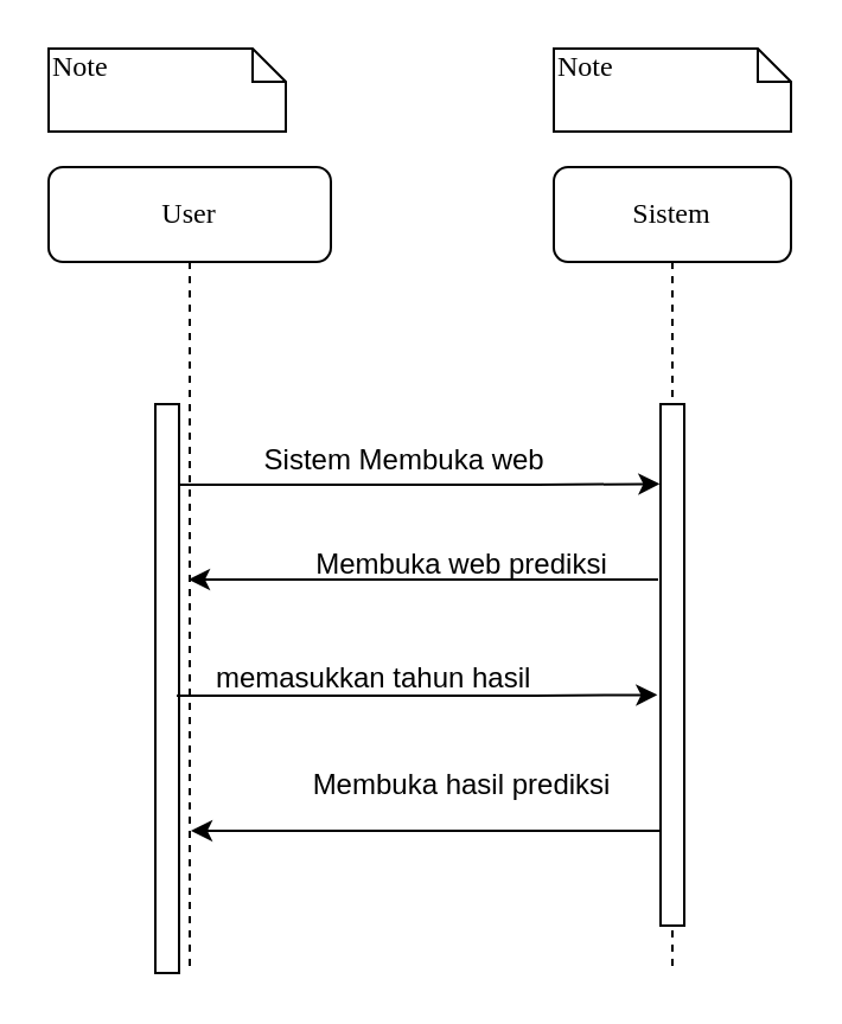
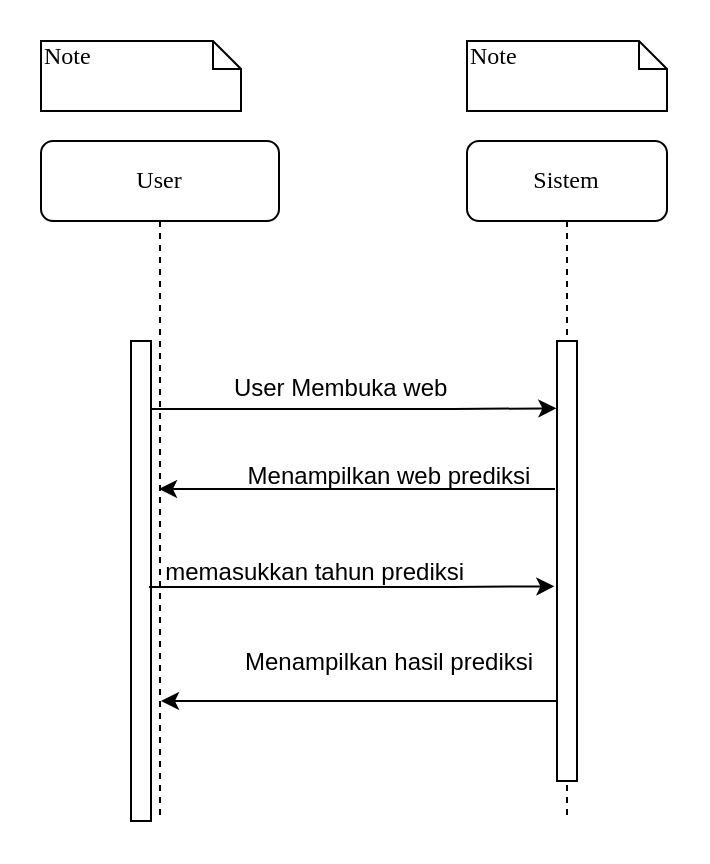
- <mxCell id="9" value="Sistem Membuka web&amp;nbsp;" style="text;html=1;strokeColor=none;fillColor=none;align=center;verticalAlign=middle;whiteSpace=wrap;rounded=0;" parent="1" vertex="1"><mxGeometry x="79" y="179" width="186" height="30" as="geometry" /></mxCell>
+ <mxCell id="9" value="User Membuka web&amp;nbsp;" style="text;html=1;strokeColor=none;fillColor=none;align=center;verticalAlign=middle;whiteSpace=wrap;rounded=0;" parent="1" vertex="1"><mxGeometry x="79" y="179" width="186" height="30" as="geometry" /></mxCell>
- <mxCell id="11" value="Membuka web prediksi" style="text;html=1;align=center;verticalAlign=middle;resizable=0;points=[];autosize=1;strokeColor=none;fillColor=none;" vertex="1" parent="1"><mxGeometry x="114" y="225" width="159" height="26" as="geometry" /></mxCell>
+ <mxCell id="11" value="Menampilkan web prediksi" style="text;html=1;align=center;verticalAlign=middle;resizable=0;points=[];autosize=1;strokeColor=none;fillColor=none;" vertex="1" parent="1"><mxGeometry x="114" y="225" width="159" height="26" as="geometry" /></mxCell>
- <mxCell id="12" value="memasukkan tahun hasil&amp;nbsp;" style="text;html=1;strokeColor=none;fillColor=none;align=center;verticalAlign=middle;whiteSpace=wrap;rounded=0;" vertex="1" parent="1"><mxGeometry x="66" y="271" width="186" height="30" as="geometry" /></mxCell>
+ <mxCell id="12" value="memasukkan tahun prediksi&amp;nbsp;" style="text;html=1;strokeColor=none;fillColor=none;align=center;verticalAlign=middle;whiteSpace=wrap;rounded=0;" vertex="1" parent="1"><mxGeometry x="66" y="271" width="186" height="30" as="geometry" /></mxCell>
- <mxCell id="14" value="Membuka hasil prediksi" style="text;html=1;align=center;verticalAlign=middle;resizable=0;points=[];autosize=1;strokeColor=none;fillColor=none;" vertex="1" parent="1"><mxGeometry x="113" y="318" width="162" height="26" as="geometry" /></mxCell>
+ <mxCell id="14" value="Menampilkan hasil prediksi" style="text;html=1;align=center;verticalAlign=middle;resizable=0;points=[];autosize=1;strokeColor=none;fillColor=none;" vertex="1" parent="1"><mxGeometry x="113" y="318" width="162" height="26" as="geometry" /></mxCell>
